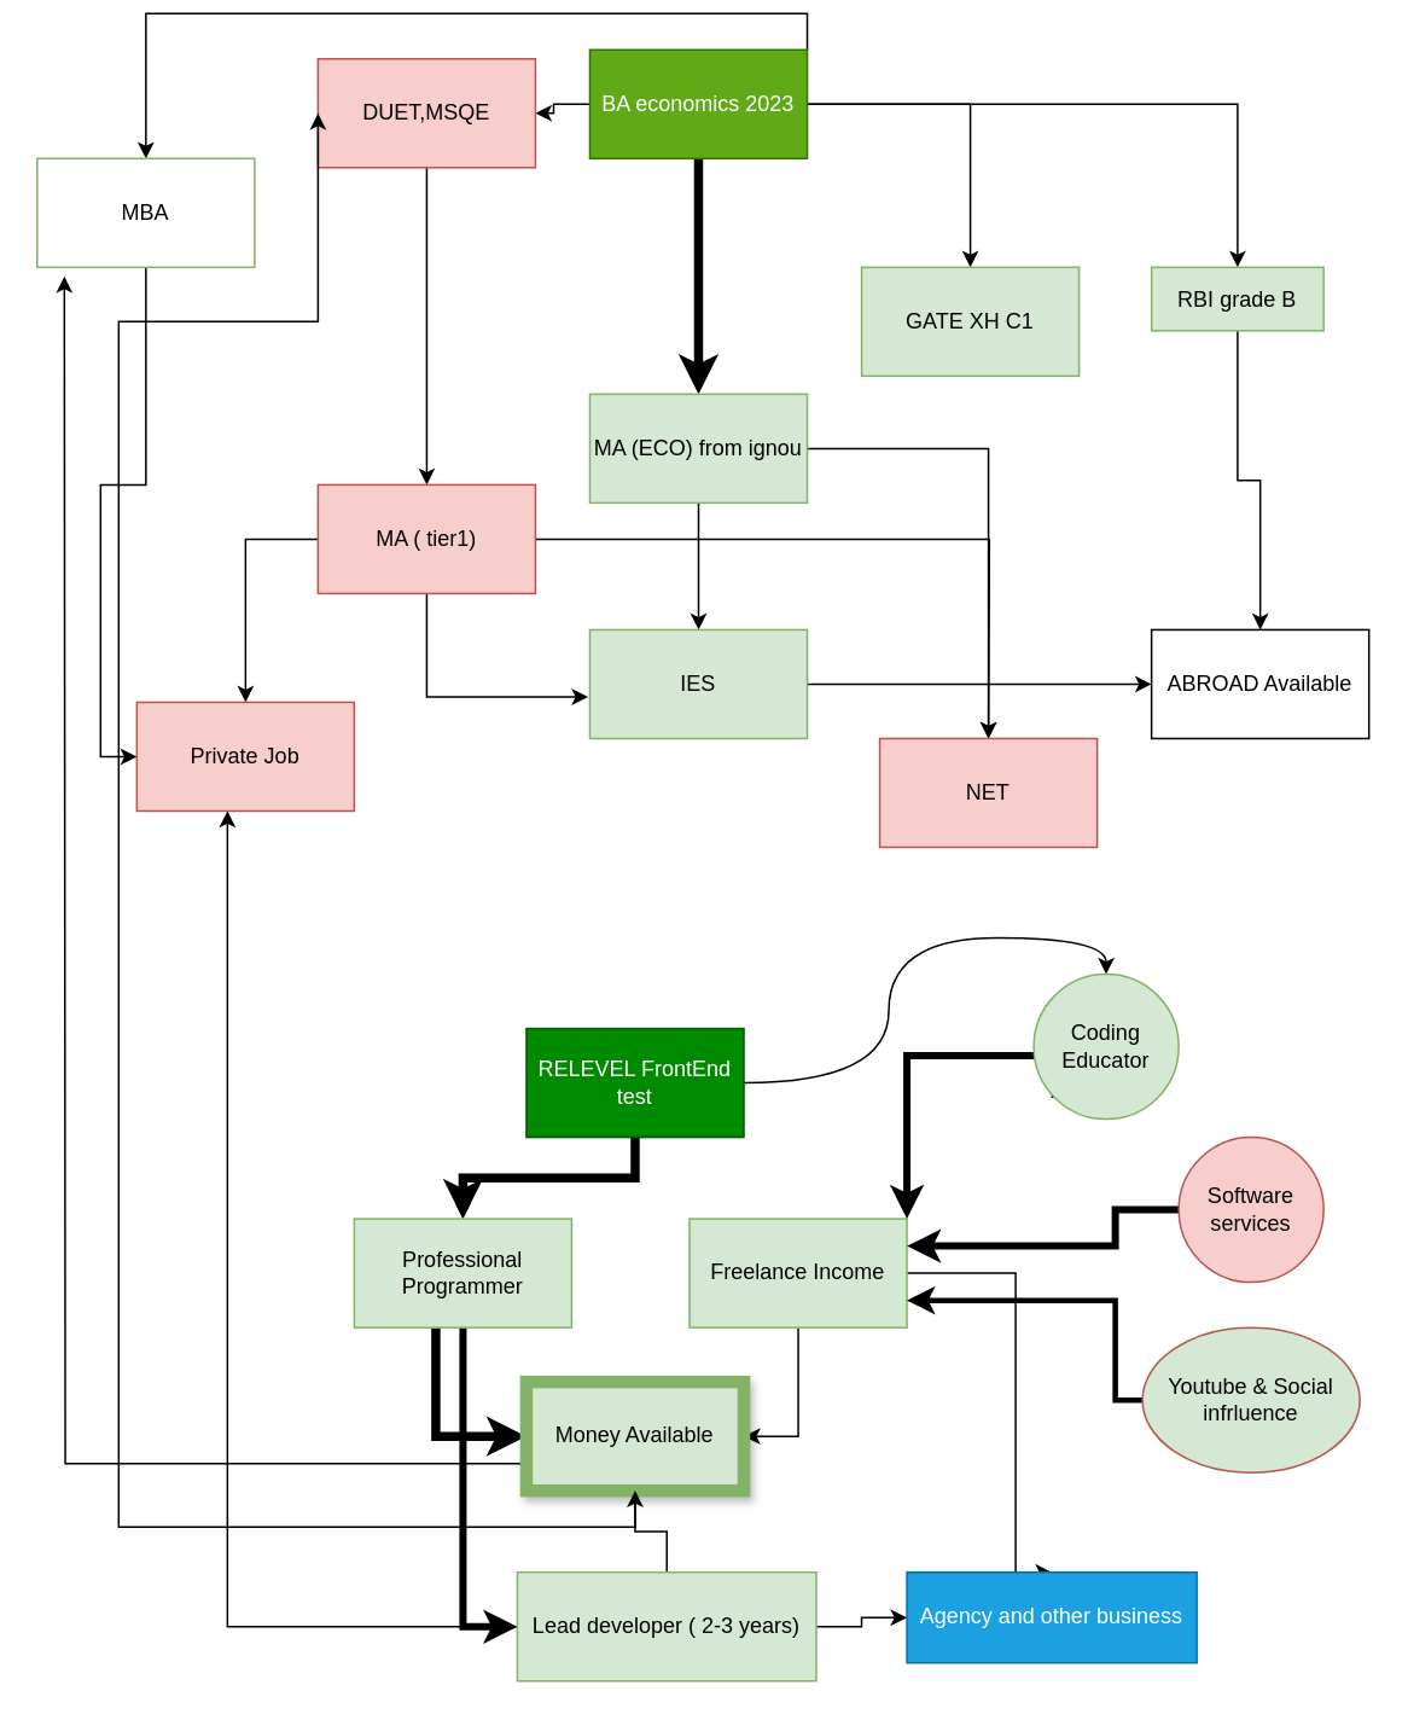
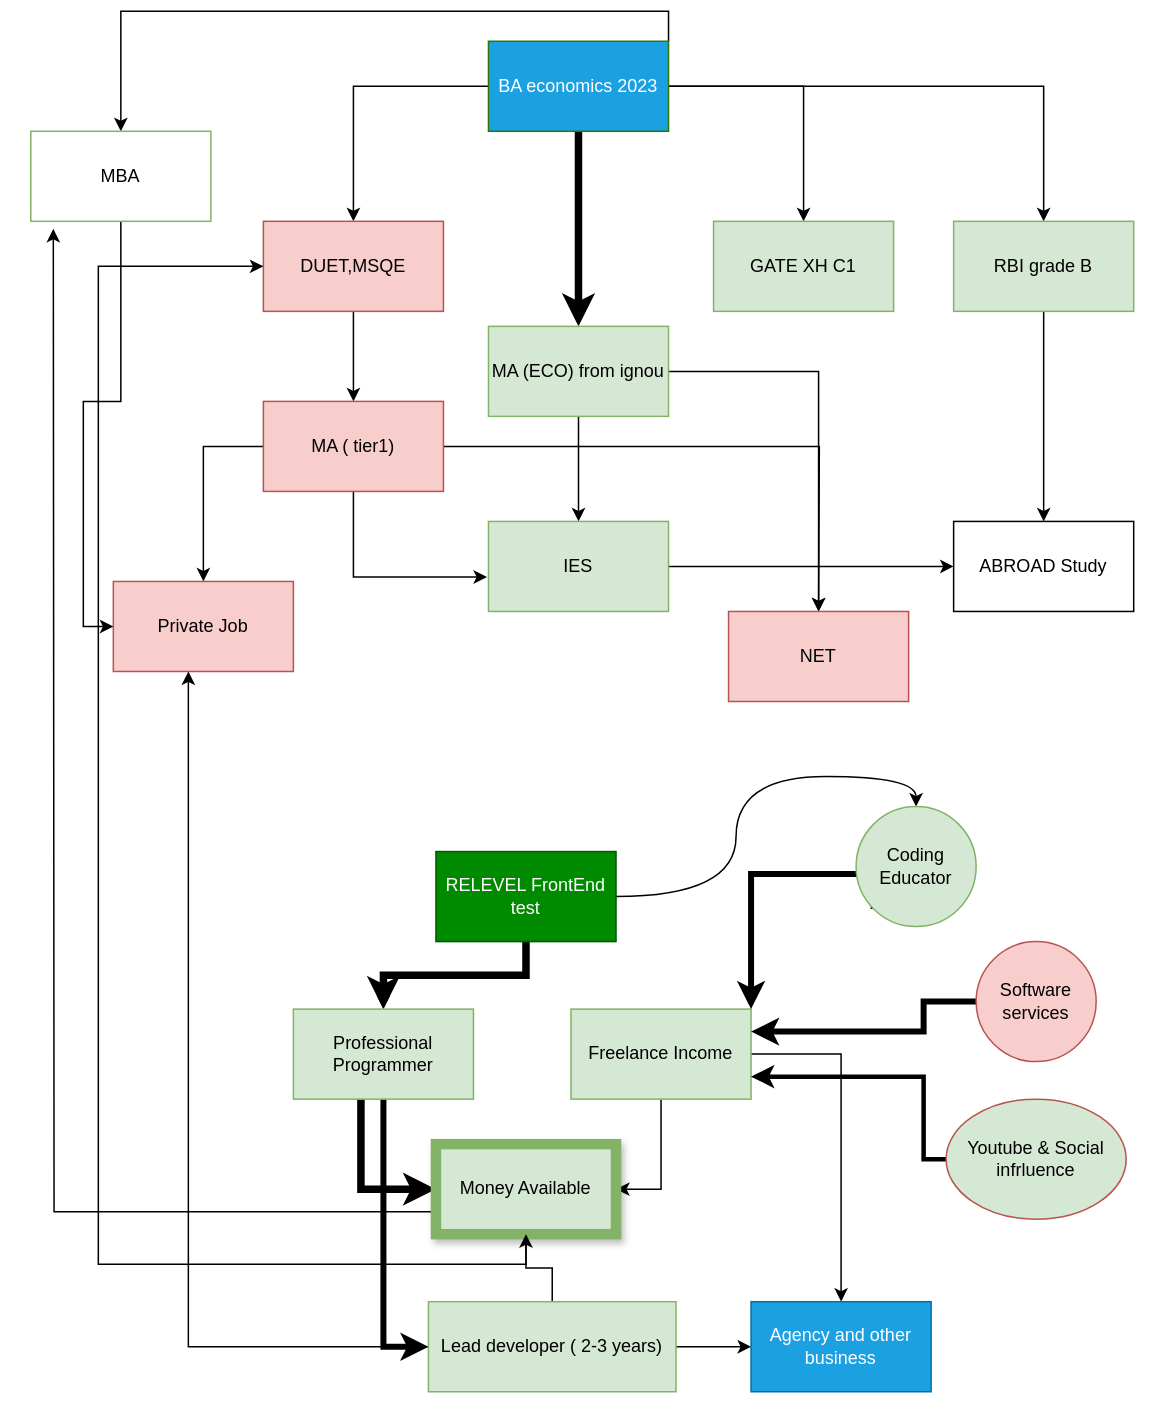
- <mxCell id="7" value="BA economics 2023" style="rounded=0;whiteSpace=wrap;html=1;fillColor=#60a917;strokeColor=#2D7600;fontColor=#ffffff;" parent="1" vertex="1"><mxGeometry x="325" y="20" width="120" height="60" as="geometry" /></mxCell>
+ <mxCell id="7" value="BA economics 2023" style="rounded=0;whiteSpace=wrap;html=1;fillColor=#1ba1e2;strokeColor=#2D7600;fontColor=#ffffff;" parent="1" vertex="1"><mxGeometry x="325" y="20" width="120" height="60" as="geometry" /></mxCell>
- <mxCell id="9" value="DUET,MSQE" style="whiteSpace=wrap;html=1;rounded=0;fillColor=#f8cecc;strokeColor=#b85450;" parent="1" vertex="1"><mxGeometry x="175" y="25" width="120" height="60" as="geometry" /></mxCell>
+ <mxCell id="9" value="DUET,MSQE" style="whiteSpace=wrap;html=1;rounded=0;fillColor=#f8cecc;strokeColor=#b85450;" parent="1" vertex="1"><mxGeometry x="175" y="140" width="120" height="60" as="geometry" /></mxCell>
- <mxCell id="17" value="RBI grade B" style="rounded=0;whiteSpace=wrap;html=1;fillColor=#d5e8d4;strokeColor=#82b366;" parent="1" vertex="1"><mxGeometry x="635" y="140" width="95" height="35" as="geometry" /></mxCell>
+ <mxCell id="17" value="RBI grade B" style="rounded=0;whiteSpace=wrap;html=1;fillColor=#d5e8d4;strokeColor=#82b366;" parent="1" vertex="1"><mxGeometry x="635" y="140" width="120" height="60" as="geometry" /></mxCell>
- <mxCell id="18" value="ABROAD Available&lt;br&gt;" style="rounded=0;whiteSpace=wrap;html=1;" parent="1" vertex="1"><mxGeometry x="635" y="340" width="120" height="60" as="geometry" /></mxCell>
+ <mxCell id="18" value="ABROAD Study&lt;br&gt;" style="rounded=0;whiteSpace=wrap;html=1;" parent="1" vertex="1"><mxGeometry x="635" y="340" width="120" height="60" as="geometry" /></mxCell>
- <mxCell id="42" value="Agency and other business" style="rounded=0;whiteSpace=wrap;html=1;fillColor=#1ba1e2;fontColor=#ffffff;strokeColor=#006EAF;" parent="1" vertex="1"><mxGeometry x="500" y="860" width="160" height="50" as="geometry" /></mxCell>
+ <mxCell id="42" value="Agency and other business" style="rounded=0;whiteSpace=wrap;html=1;fillColor=#1ba1e2;fontColor=#ffffff;strokeColor=#006EAF;" parent="1" vertex="1"><mxGeometry x="500" y="860" width="120" height="60" as="geometry" /></mxCell>
